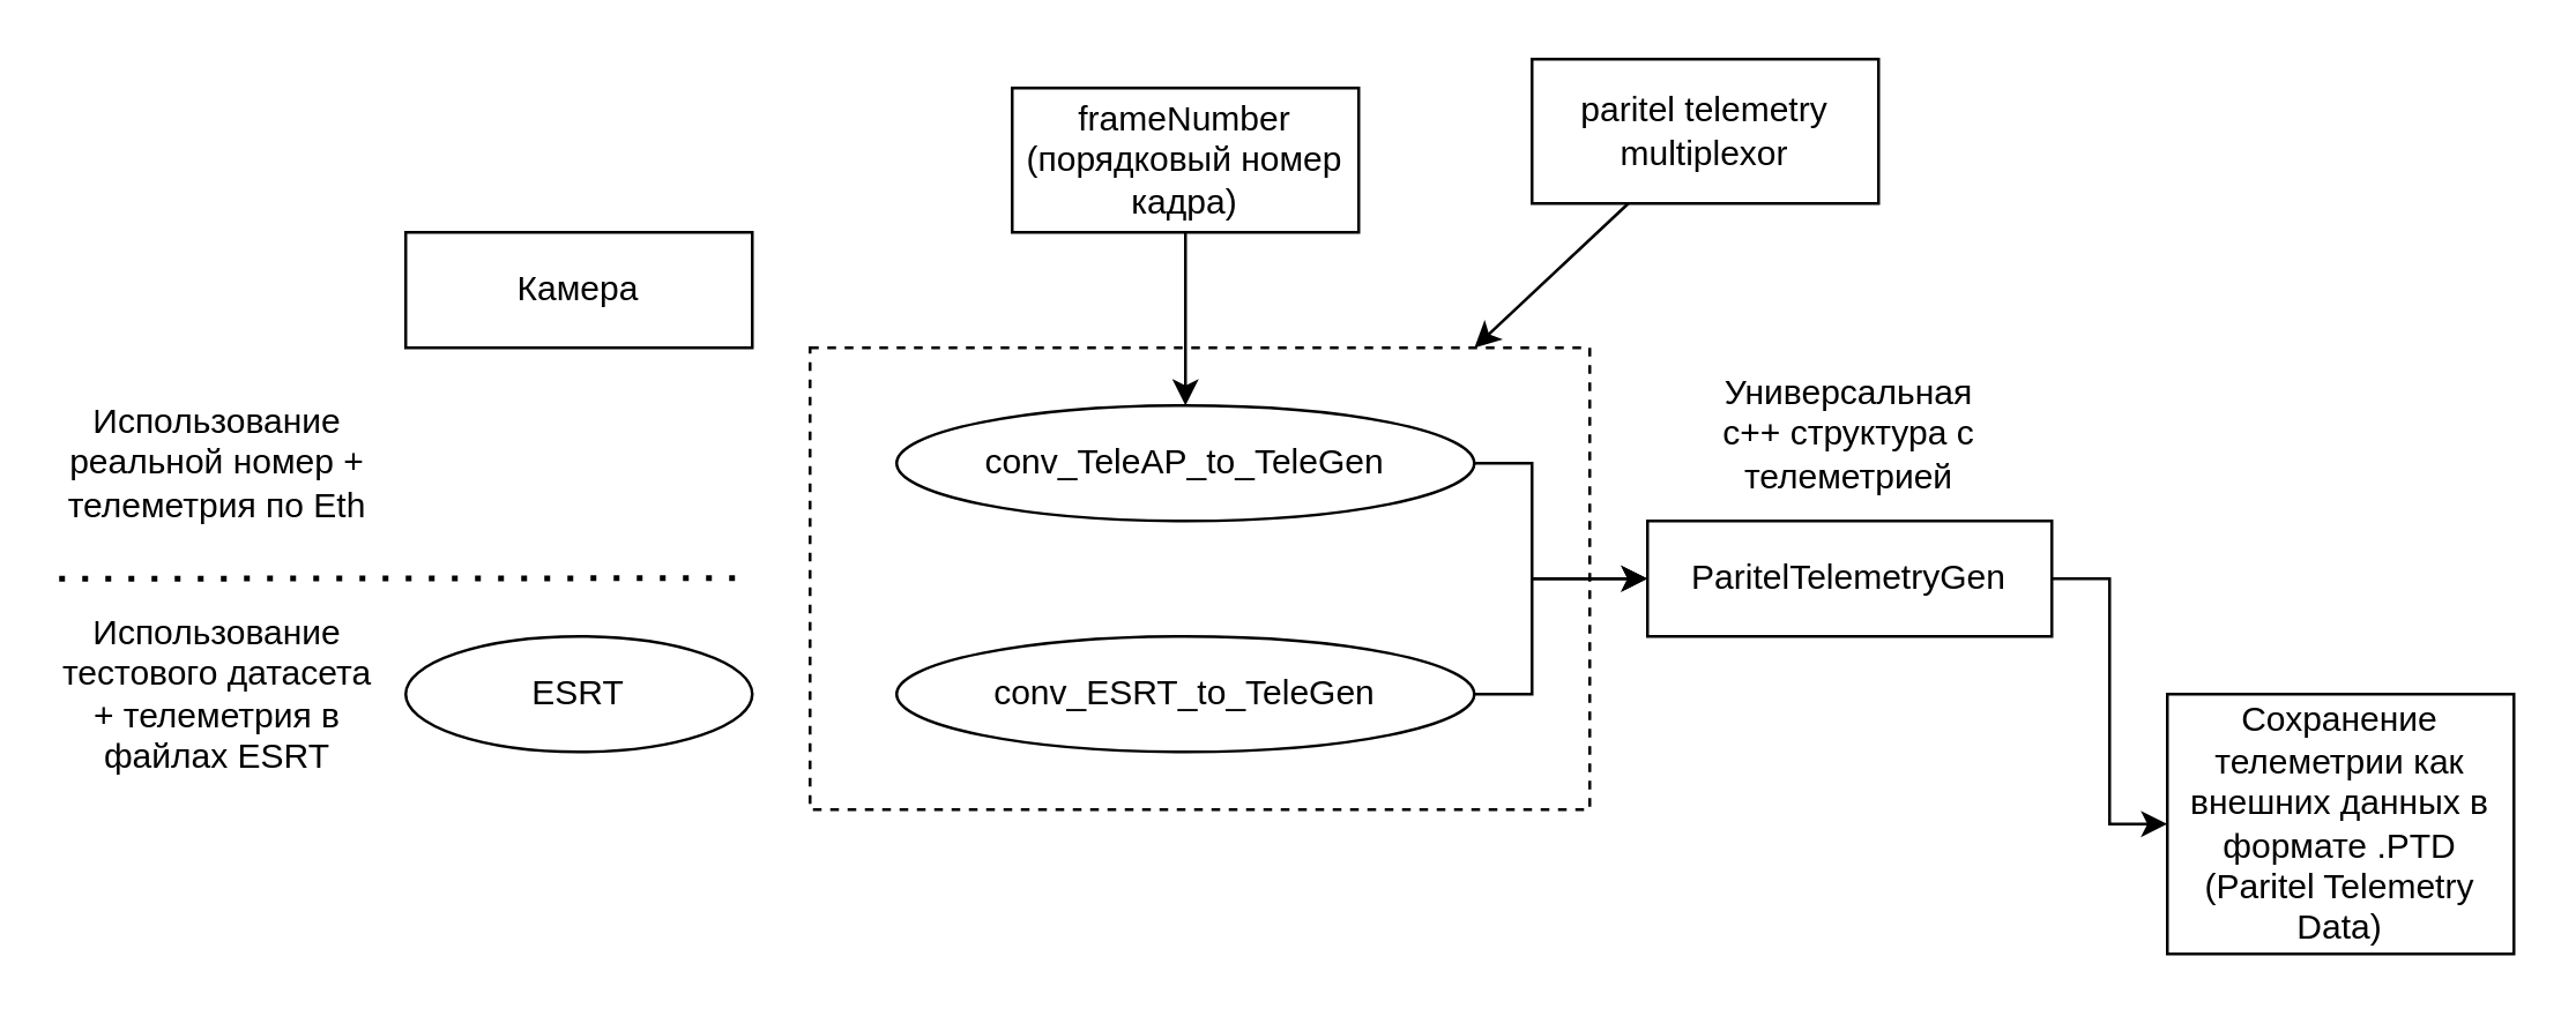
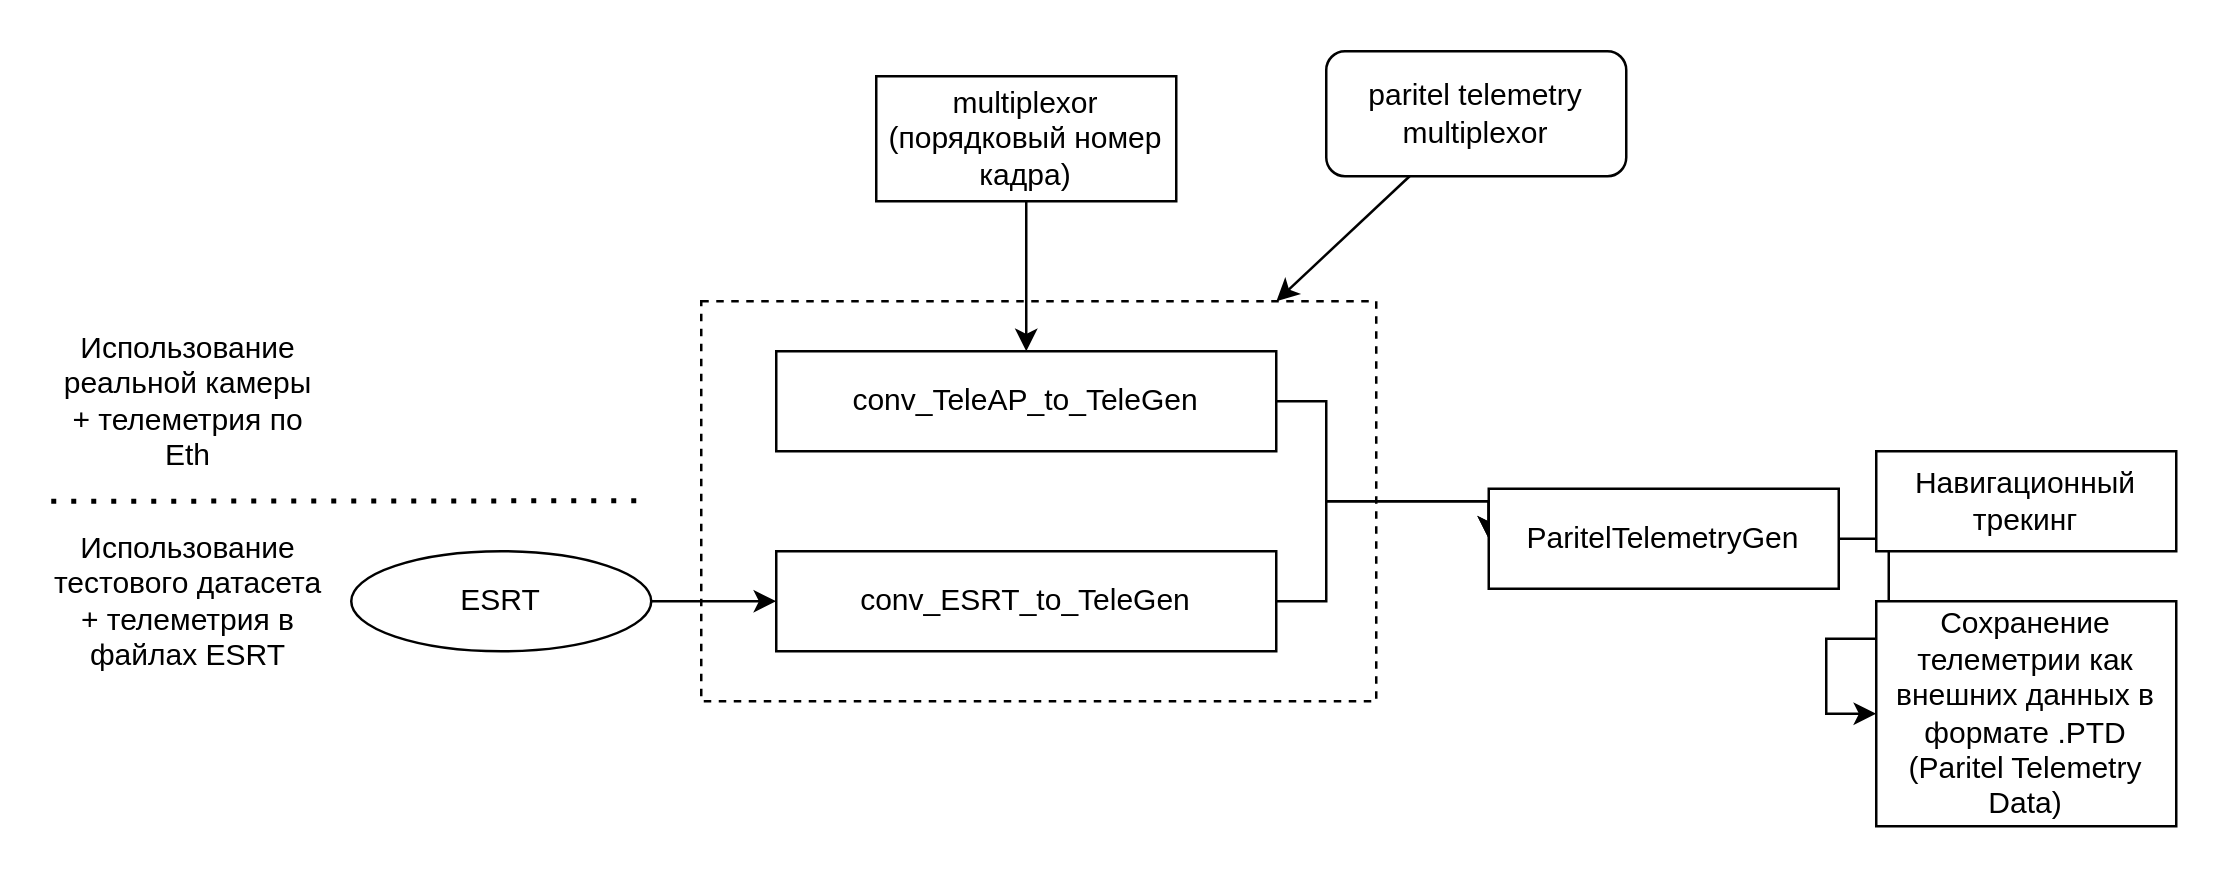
- <mxCell id="20" value="paritel telemetry multiplexor" style="rounded=0;whiteSpace=wrap;html=1;" parent="1" vertex="1"><mxGeometry x="530" y="20" width="120" height="50" as="geometry" /></mxCell>
+ <mxCell id="20" value="paritel telemetry multiplexor" style="whiteSpace=wrap;html=1;rounded=1;" parent="1" vertex="1"><mxGeometry x="530" y="20" width="120" height="50" as="geometry" /></mxCell>
- <mxCell id="19" value="frameNumber (порядковый номер кадра)" style="rounded=0;whiteSpace=wrap;html=1;" parent="1" vertex="1"><mxGeometry x="350" y="30" width="120" height="50" as="geometry" /></mxCell>
+ <mxCell id="19" value="multiplexor (порядковый номер кадра)" style="rounded=0;whiteSpace=wrap;html=1;" parent="1" vertex="1"><mxGeometry x="350" y="30" width="120" height="50" as="geometry" /></mxCell>
- <mxCell id="18" value="Камера" style="rounded=0;whiteSpace=wrap;html=1;" parent="1" vertex="1"><mxGeometry x="140" y="80" width="120" height="40" as="geometry" /></mxCell>
- <mxCell id="15" value="Универсальная c++ структура с телеметрией" style="text;html=1;strokeColor=none;fillColor=none;align=center;verticalAlign=middle;whiteSpace=wrap;rounded=0;" parent="1" vertex="1"><mxGeometry x="585" y="120" width="110" height="60" as="geometry" /></mxCell>
- <mxCell id="13" value="Использование реальной номер + телеметрия по Eth" style="text;html=1;strokeColor=none;fillColor=none;align=center;verticalAlign=middle;whiteSpace=wrap;rounded=0;" parent="1" vertex="1"><mxGeometry x="20" y="130" width="110" height="60" as="geometry" /></mxCell>
+ <mxCell id="13" value="Использование реальной камеры + телеметрия по Eth" style="text;html=1;strokeColor=none;fillColor=none;align=center;verticalAlign=middle;whiteSpace=wrap;rounded=0;" parent="1" vertex="1"><mxGeometry x="20" y="130" width="110" height="60" as="geometry" /></mxCell>
- <mxCell id="5" value="conv_TeleAP_to_TeleGen" style="ellipse;whiteSpace=wrap;html=1;" parent="1" vertex="1"><mxGeometry x="310" y="140" width="200" height="40" as="geometry" /></mxCell>
+ <mxCell id="5" value="conv_TeleAP_to_TeleGen" style="rounded=0;whiteSpace=wrap;html=1;" parent="1" vertex="1"><mxGeometry x="310" y="140" width="200" height="40" as="geometry" /></mxCell>
- <mxCell id="9" value="ParitelTelemetryGen" style="rounded=0;whiteSpace=wrap;html=1;" parent="1" vertex="1"><mxGeometry x="570" y="180" width="140" height="40" as="geometry" /></mxCell>
+ <mxCell id="9" value="ParitelTelemetryGen" style="rounded=0;whiteSpace=wrap;html=1;" parent="1" vertex="1"><mxGeometry x="595" y="195" width="140" height="40" as="geometry" /></mxCell>
+ <mxCell id="10" value="Навигационный трекинг" style="rounded=0;whiteSpace=wrap;html=1;" parent="1" vertex="1"><mxGeometry x="750" y="180" width="120" height="40" as="geometry" /></mxCell>
+ <mxCell id="2" style="edgeStyle=orthogonalEdgeStyle;rounded=0;orthogonalLoop=1;jettySize=auto;html=1;entryX=0;entryY=0.5;entryDx=0;entryDy=0;" parent="1" source="3" target="7" edge="1"><mxGeometry relative="1" as="geometry" /></mxCell>
- <mxCell id="7" value="conv_ESRT_to_TeleGen" style="ellipse;whiteSpace=wrap;html=1;" parent="1" vertex="1"><mxGeometry x="310" y="220" width="200" height="40" as="geometry" /></mxCell>
+ <mxCell id="7" value="conv_ESRT_to_TeleGen" style="rounded=0;whiteSpace=wrap;html=1;" parent="1" vertex="1"><mxGeometry x="310" y="220" width="200" height="40" as="geometry" /></mxCell>
